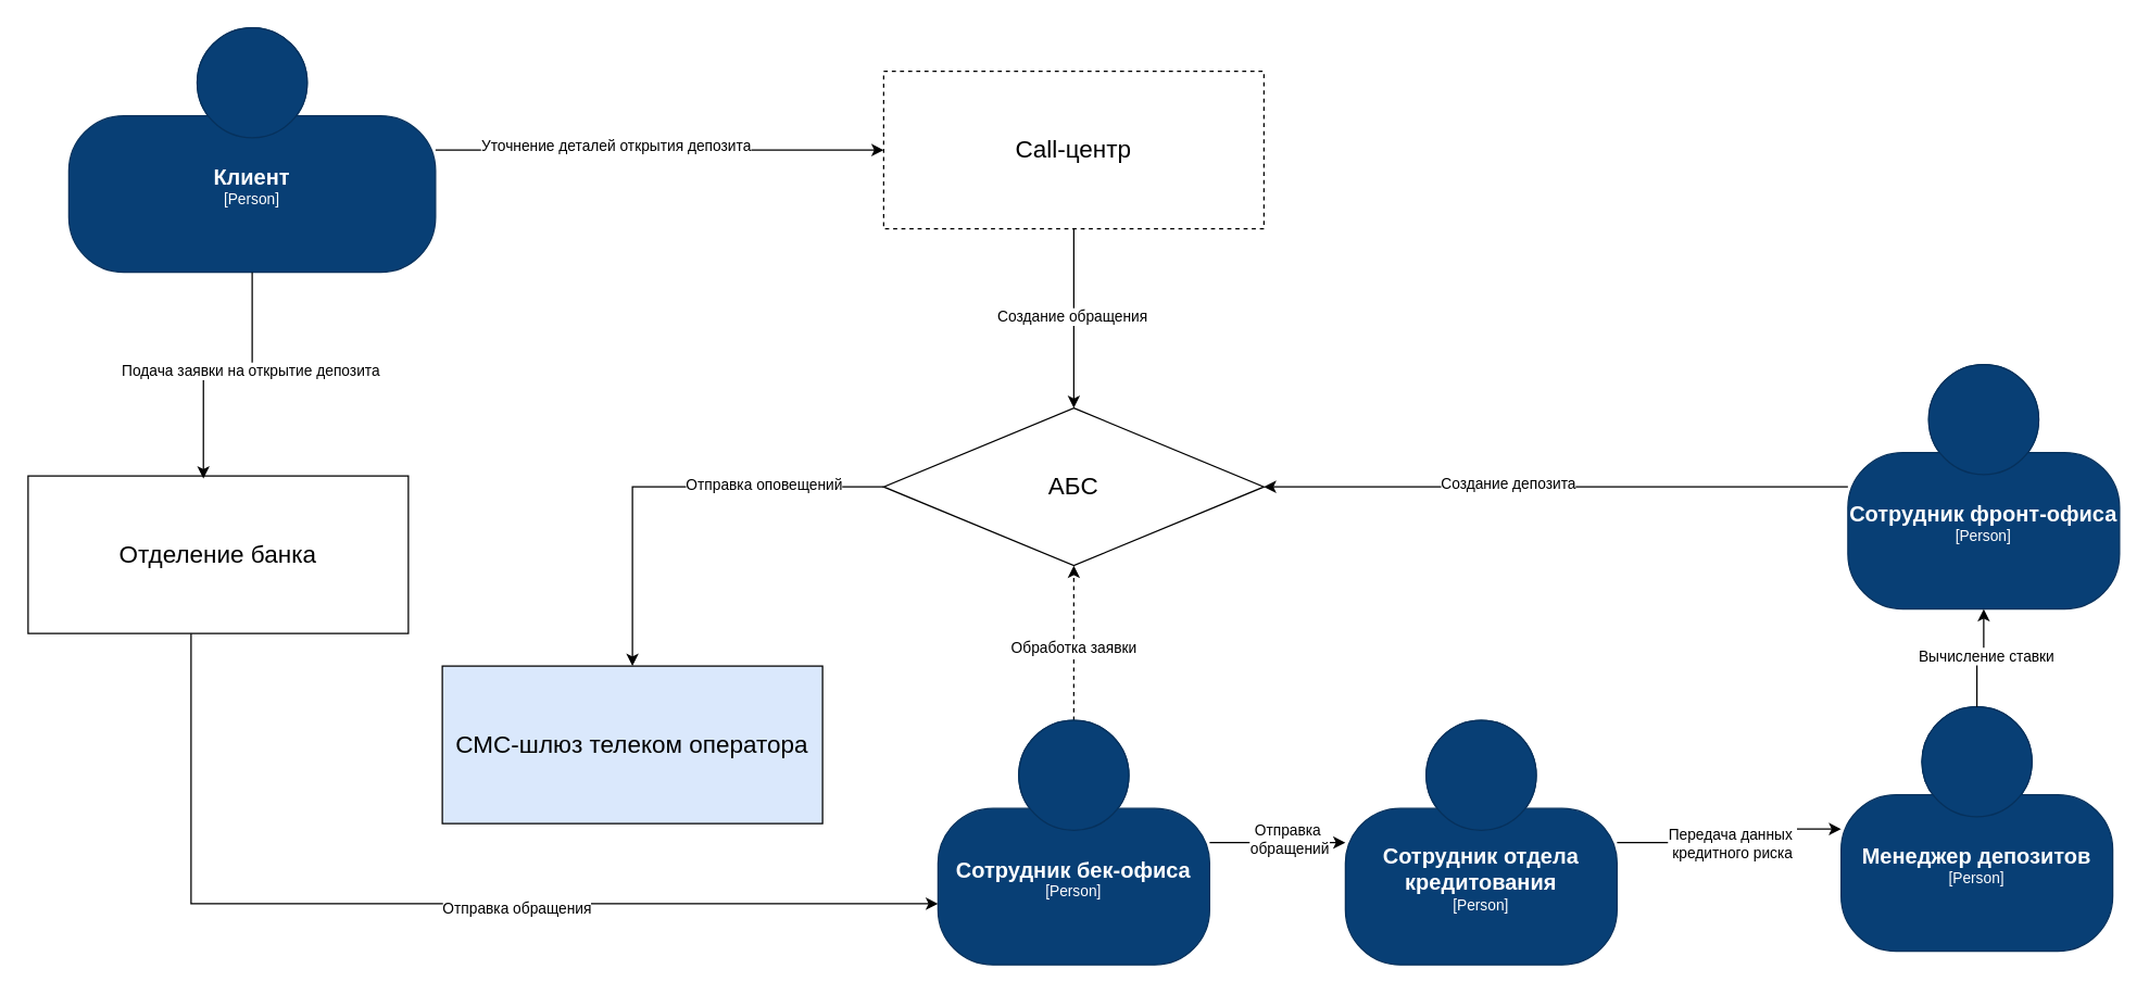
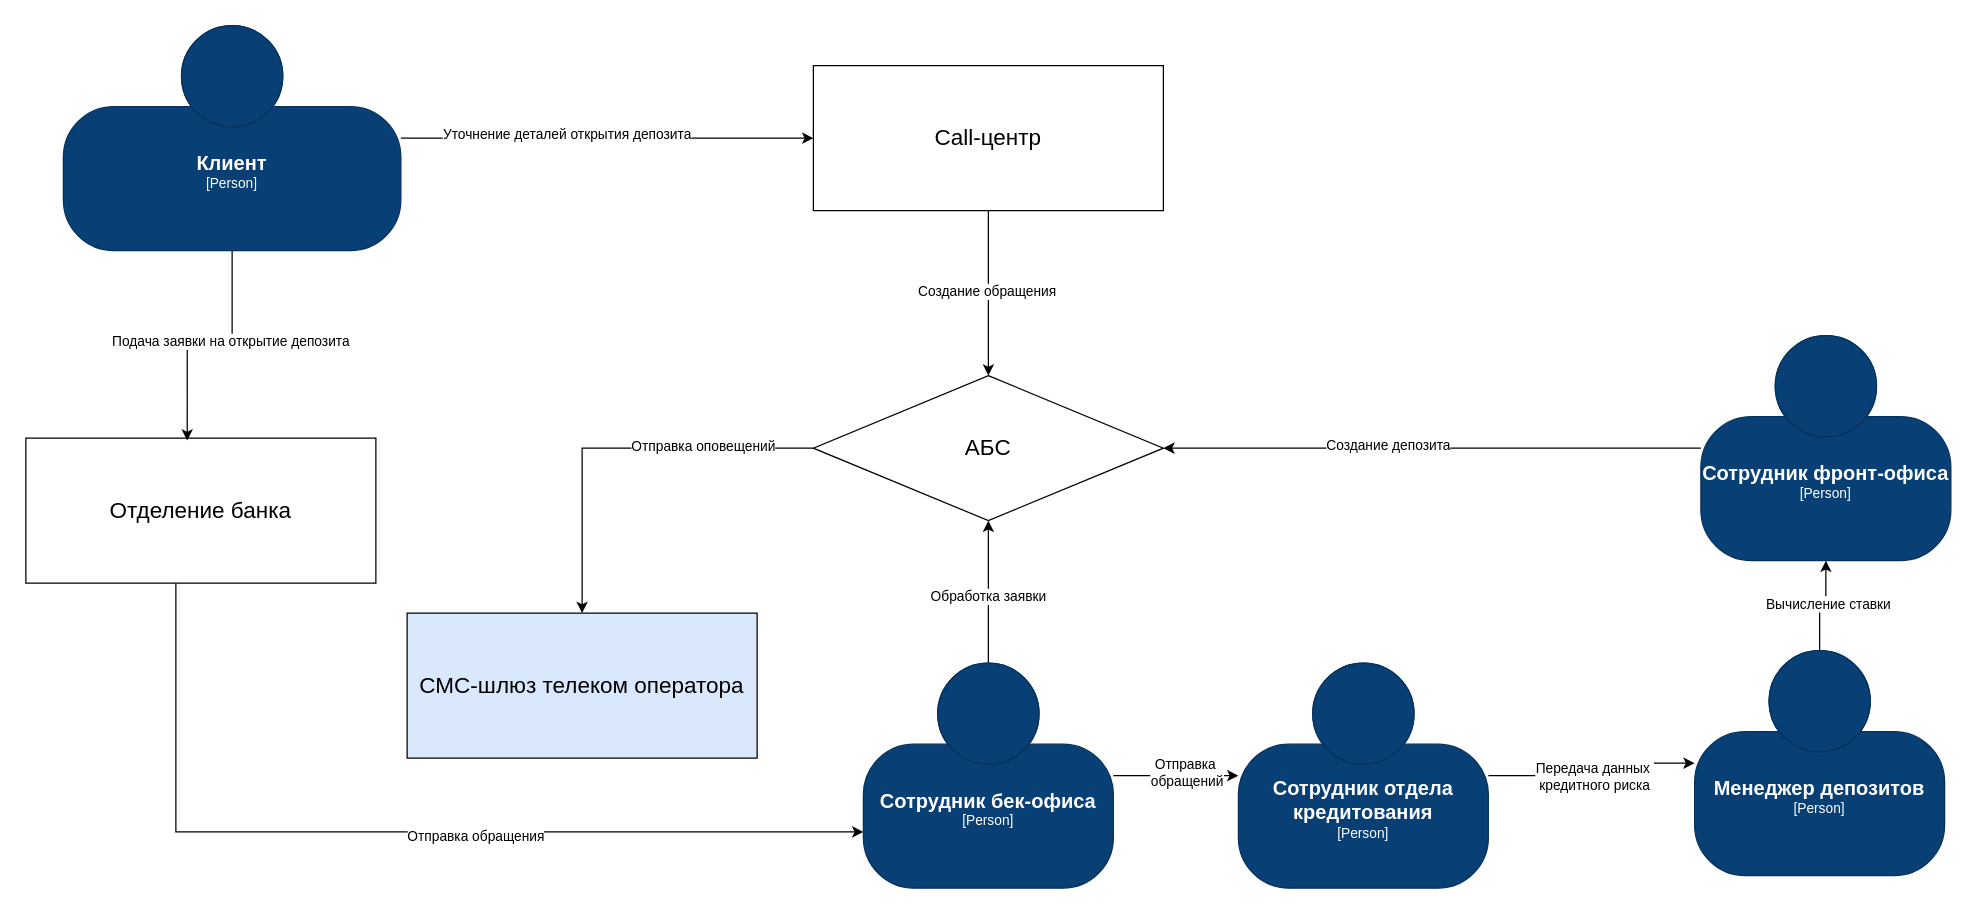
- <mxCell id="10" value="&lt;font style=&quot;font-size: 18px;&quot;&gt;Call-центр&lt;/font&gt;" style="rounded=0;whiteSpace=wrap;html=1;dashed=1;" vertex="1" parent="1"><mxGeometry x="650" y="52" width="280" height="116" as="geometry" /></mxCell>
+ <mxCell id="10" value="&lt;font style=&quot;font-size: 18px;&quot;&gt;Call-центр&lt;/font&gt;" style="rounded=0;whiteSpace=wrap;html=1;" vertex="1" parent="1"><mxGeometry x="650" y="52" width="280" height="116" as="geometry" /></mxCell>
- <mxCell id="14" style="edgeStyle=orthogonalEdgeStyle;rounded=0;orthogonalLoop=1;jettySize=auto;html=1;entryX=0.5;entryY=1;entryDx=0;entryDy=0;dashed=1;" edge="1" parent="1" source="19" target="13"><mxGeometry relative="1" as="geometry"><mxPoint x="790" y="570" as="sourcePoint" /></mxGeometry></mxCell>
+ <mxCell id="14" style="edgeStyle=orthogonalEdgeStyle;rounded=0;orthogonalLoop=1;jettySize=auto;html=1;entryX=0.5;entryY=1;entryDx=0;entryDy=0;" edge="1" parent="1" source="19" target="13"><mxGeometry relative="1" as="geometry"><mxPoint x="790" y="570" as="sourcePoint" /></mxGeometry></mxCell>
